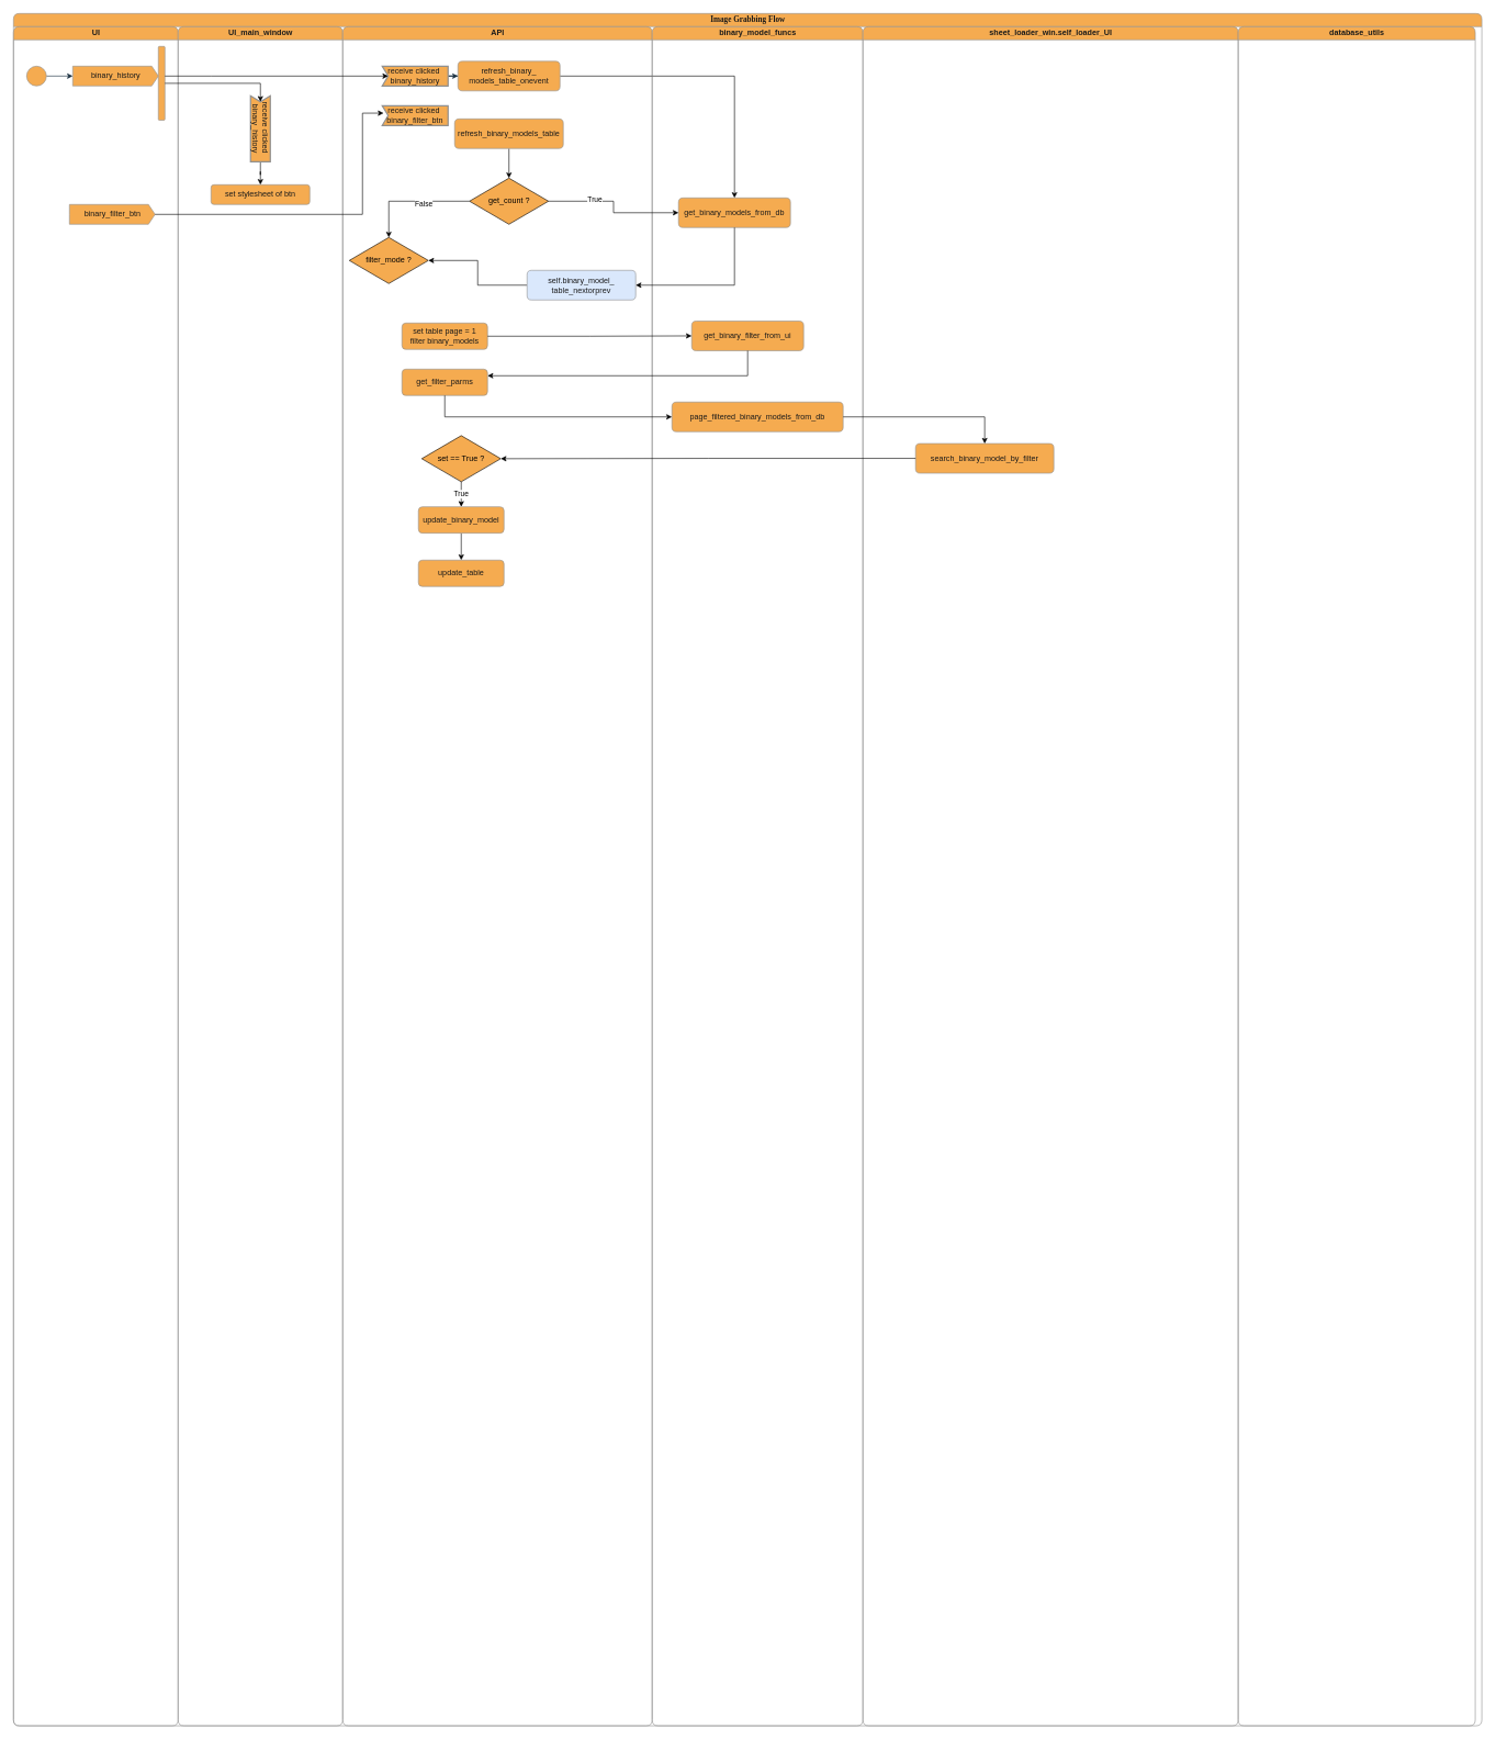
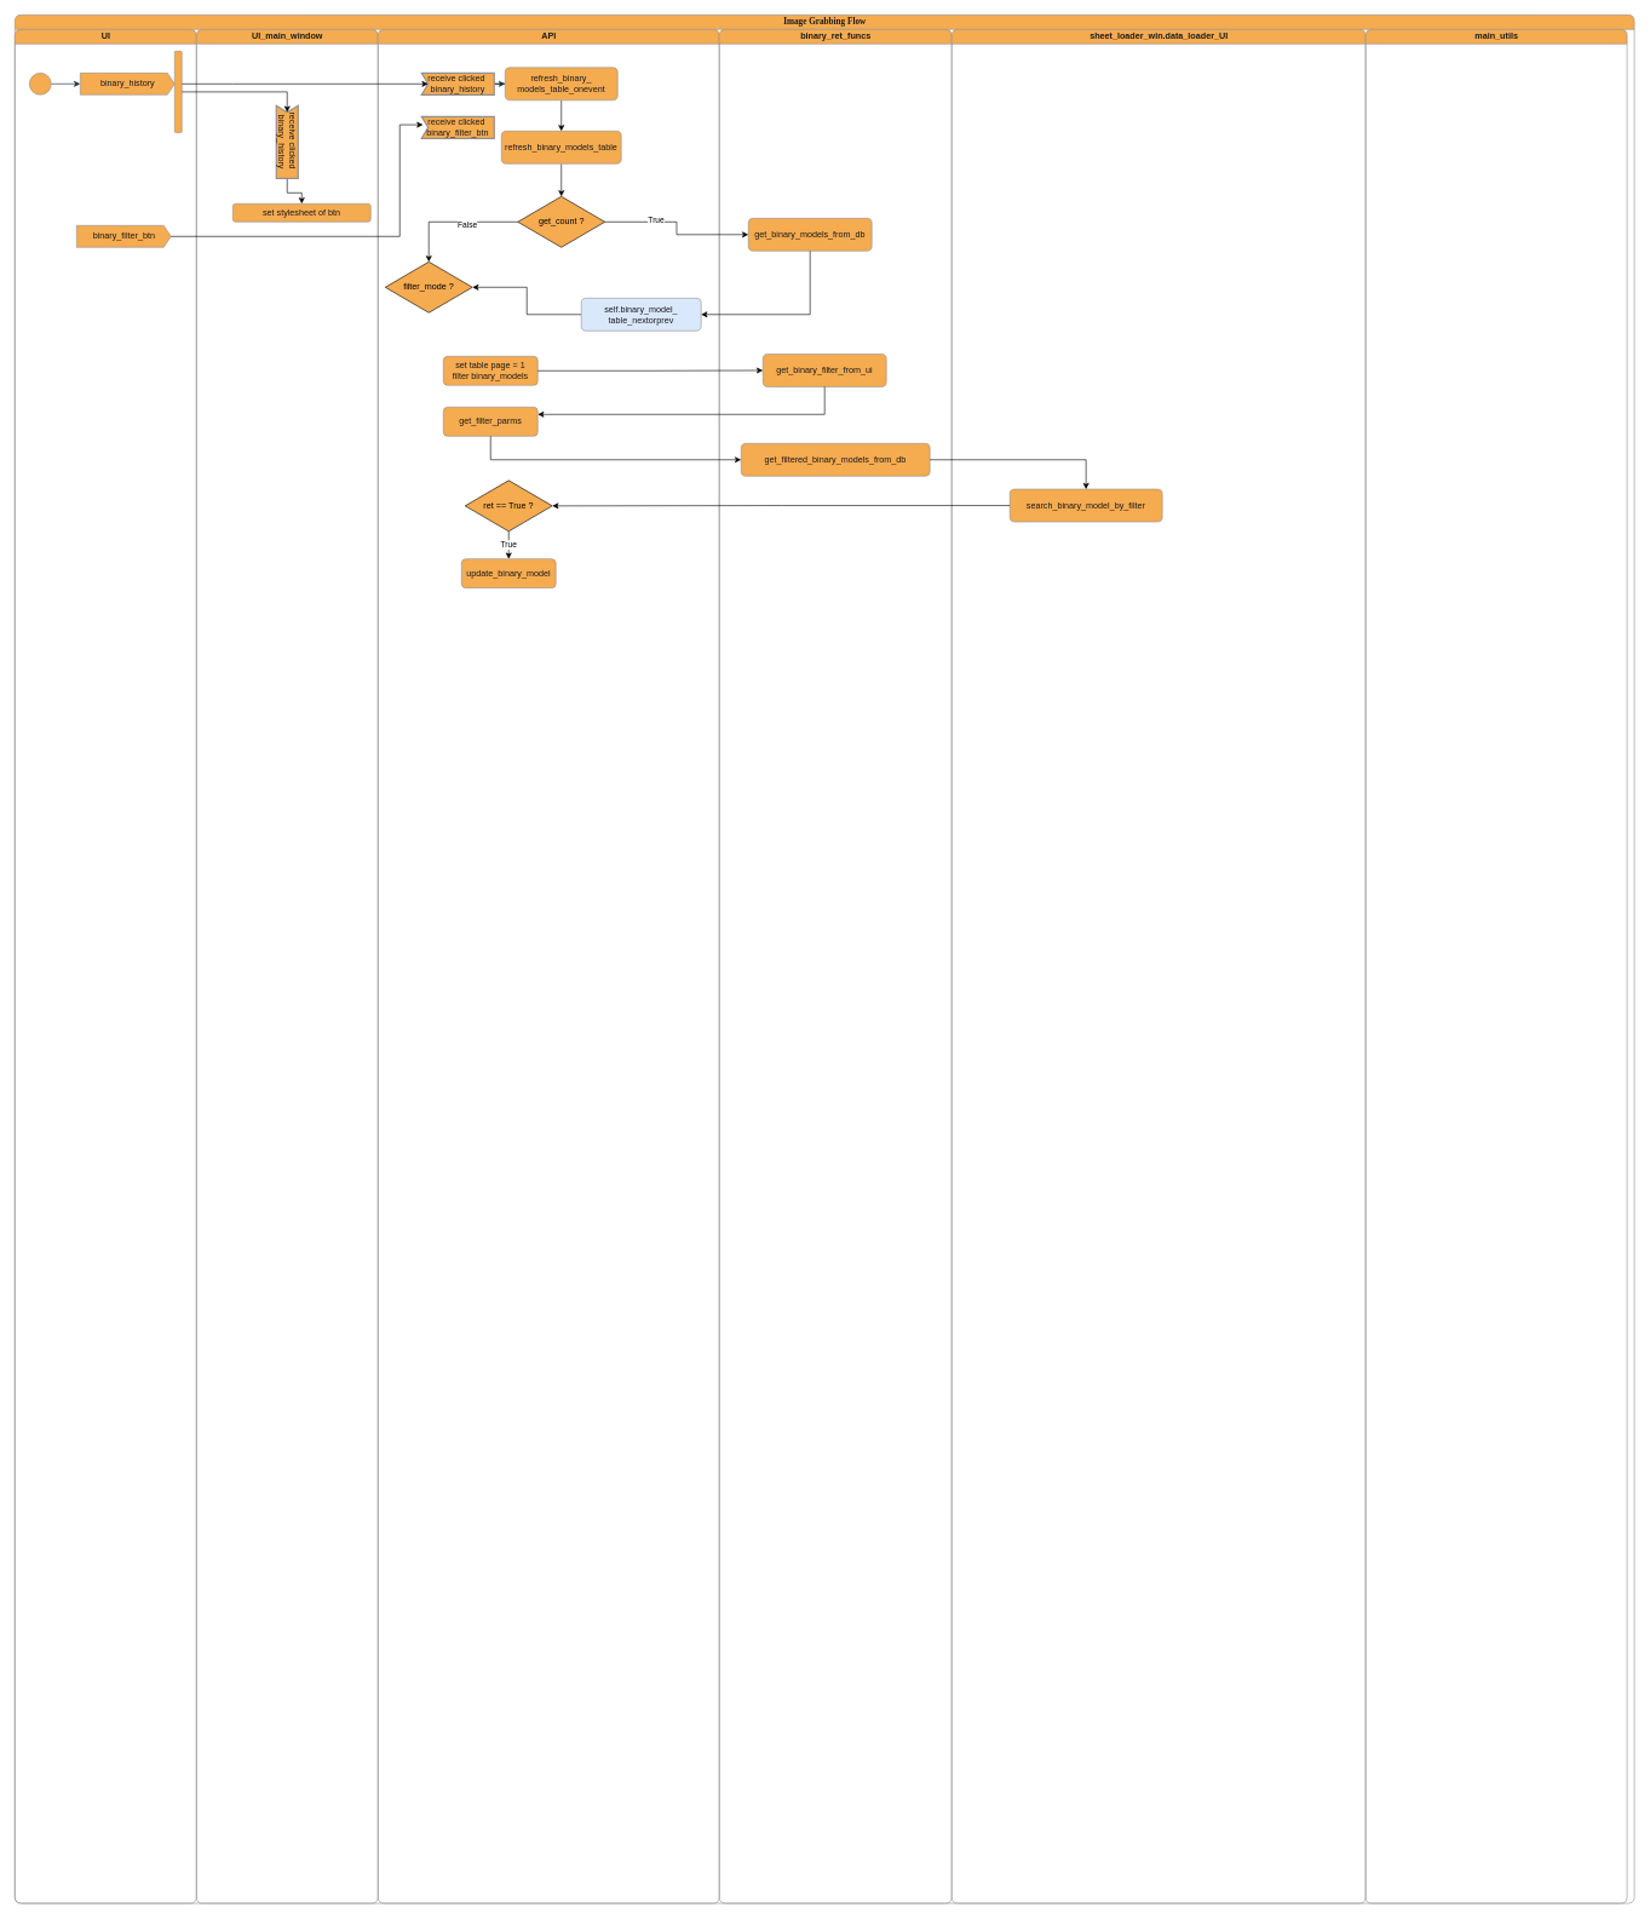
- <mxCell id="34" value="binary_model_funcs" style="swimlane;html=1;startSize=20;labelBackgroundColor=none;fillColor=#F5AB50;strokeColor=#909090;fontColor=#1A1A1A;rounded=1;" parent="2" vertex="1"><mxGeometry x="970" y="20" width="320" height="2580" as="geometry"><mxRectangle y="20" width="40" height="2770" as="alternateBounds" /></mxGeometry></mxCell>
+ <mxCell id="34" value="binary_ret_funcs" style="swimlane;html=1;startSize=20;labelBackgroundColor=none;fillColor=#F5AB50;strokeColor=#909090;fontColor=#1A1A1A;rounded=1;" parent="2" vertex="1"><mxGeometry x="970" y="20" width="320" height="2580" as="geometry"><mxRectangle y="20" width="40" height="2770" as="alternateBounds" /></mxGeometry></mxCell>
- <mxCell id="38" value="sheet_loader_win.self_loader_UI" style="swimlane;html=1;startSize=20;labelBackgroundColor=none;fillColor=#F5AB50;strokeColor=#909090;fontColor=#1A1A1A;rounded=1;" parent="2" vertex="1"><mxGeometry x="1290" y="20" width="570" height="2580" as="geometry" /></mxCell>
+ <mxCell id="38" value="sheet_loader_win.data_loader_UI" style="swimlane;html=1;startSize=20;labelBackgroundColor=none;fillColor=#F5AB50;strokeColor=#909090;fontColor=#1A1A1A;rounded=1;" parent="2" vertex="1"><mxGeometry x="1290" y="20" width="570" height="2580" as="geometry" /></mxCell>
- <mxCell id="40" value="database_utils" style="swimlane;html=1;startSize=20;labelBackgroundColor=none;fillColor=#F5AB50;strokeColor=#909090;fontColor=#1A1A1A;rounded=1;" parent="2" vertex="1"><mxGeometry x="1860" y="20" width="360" height="2580" as="geometry" /></mxCell>
+ <mxCell id="40" value="main_utils" style="swimlane;html=1;startSize=20;labelBackgroundColor=none;fillColor=#F5AB50;strokeColor=#909090;fontColor=#1A1A1A;rounded=1;" parent="2" vertex="1"><mxGeometry x="1860" y="20" width="360" height="2580" as="geometry" /></mxCell>
- <mxCell id="16" style="edgeStyle=orthogonalEdgeStyle;rounded=0;orthogonalLoop=1;jettySize=auto;html=1;" edge="1" parent="13" source="17" target="35"><mxGeometry relative="1" as="geometry" /></mxCell>
+ <mxCell id="16" style="edgeStyle=orthogonalEdgeStyle;rounded=0;orthogonalLoop=1;jettySize=auto;html=1;entryX=0.5;entryY=0;entryDx=0;entryDy=0;" edge="1" parent="13" source="17" target="19"><mxGeometry relative="1" as="geometry" /></mxCell>
- <mxCell id="12" value="set stylesheet of btn" style="rounded=1;whiteSpace=wrap;html=1;strokeColor=#909090;fontColor=#1A1A1A;fillColor=#F5AB50;labelBackgroundColor=none;" parent="9" vertex="1"><mxGeometry x="50" y="240" width="150" height="30" as="geometry" /></mxCell>
+ <mxCell id="12" value="set stylesheet of btn" style="rounded=1;whiteSpace=wrap;html=1;strokeColor=#909090;fontColor=#1A1A1A;fillColor=#F5AB50;labelBackgroundColor=none;" parent="9" vertex="1"><mxGeometry x="50" y="240" width="190" height="25" as="geometry" /></mxCell>
- <mxCell id="37" value="page_filtered_binary_models_from_db" style="rounded=1;whiteSpace=wrap;html=1;strokeColor=#909090;fontColor=#1A1A1A;fillColor=#F5AB50;labelBackgroundColor=none;" vertex="1" parent="34"><mxGeometry x="30" y="570" width="260" height="45" as="geometry" /></mxCell>
+ <mxCell id="37" value="get_filtered_binary_models_from_db" style="rounded=1;whiteSpace=wrap;html=1;strokeColor=#909090;fontColor=#1A1A1A;fillColor=#F5AB50;labelBackgroundColor=none;" vertex="1" parent="34"><mxGeometry x="30" y="570" width="260" height="45" as="geometry" /></mxCell>
- <mxCell id="29" value="set == True ?" style="rhombus;whiteSpace=wrap;html=1;fillColor=#f5ab50;" vertex="1" parent="13"><mxGeometry x="120" y="621" width="120" height="70" as="geometry" /></mxCell>
+ <mxCell id="29" value="ret == True ?" style="rhombus;whiteSpace=wrap;html=1;fillColor=#f5ab50;" vertex="1" parent="13"><mxGeometry x="120" y="621" width="120" height="70" as="geometry" /></mxCell>
- <mxCell id="30" style="edgeStyle=orthogonalEdgeStyle;rounded=0;orthogonalLoop=1;jettySize=auto;html=1;" edge="1" parent="13" source="31" target="32"><mxGeometry relative="1" as="geometry" /></mxCell>
- <mxCell id="32" value="update_table" style="rounded=1;whiteSpace=wrap;html=1;strokeColor=#909090;fontColor=#1A1A1A;fillColor=#F5AB50;labelBackgroundColor=none;" vertex="1" parent="13"><mxGeometry x="115" y="810" width="130" height="40" as="geometry" /></mxCell>
